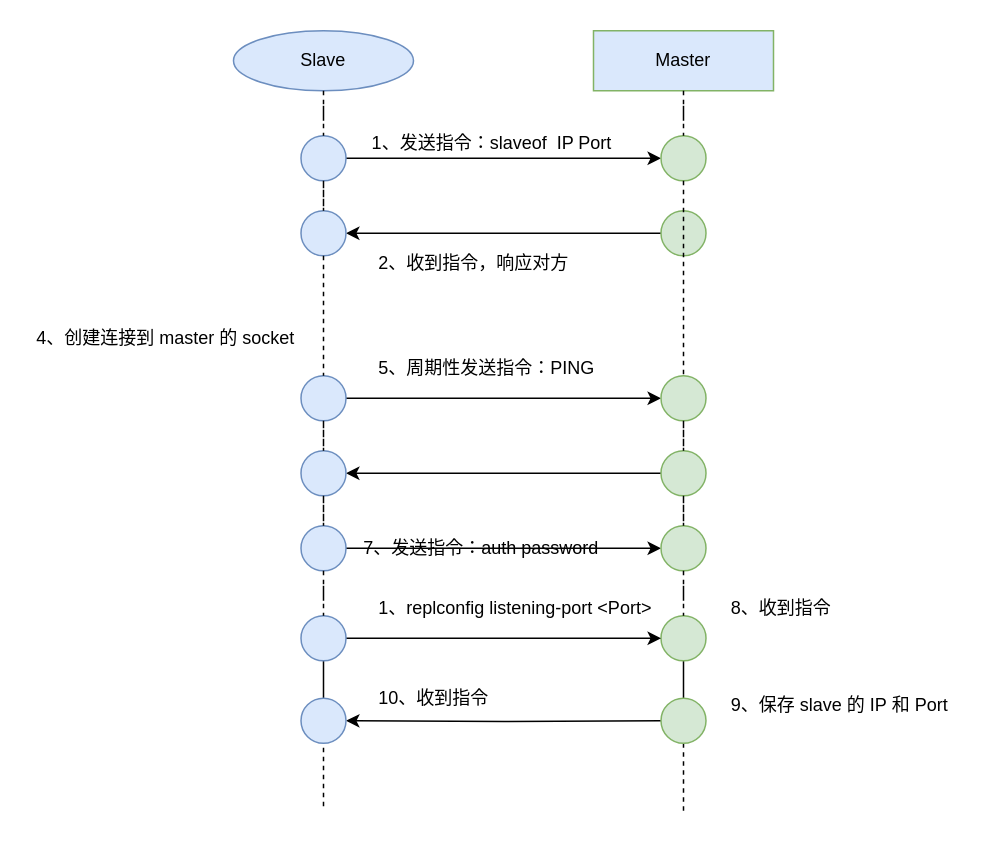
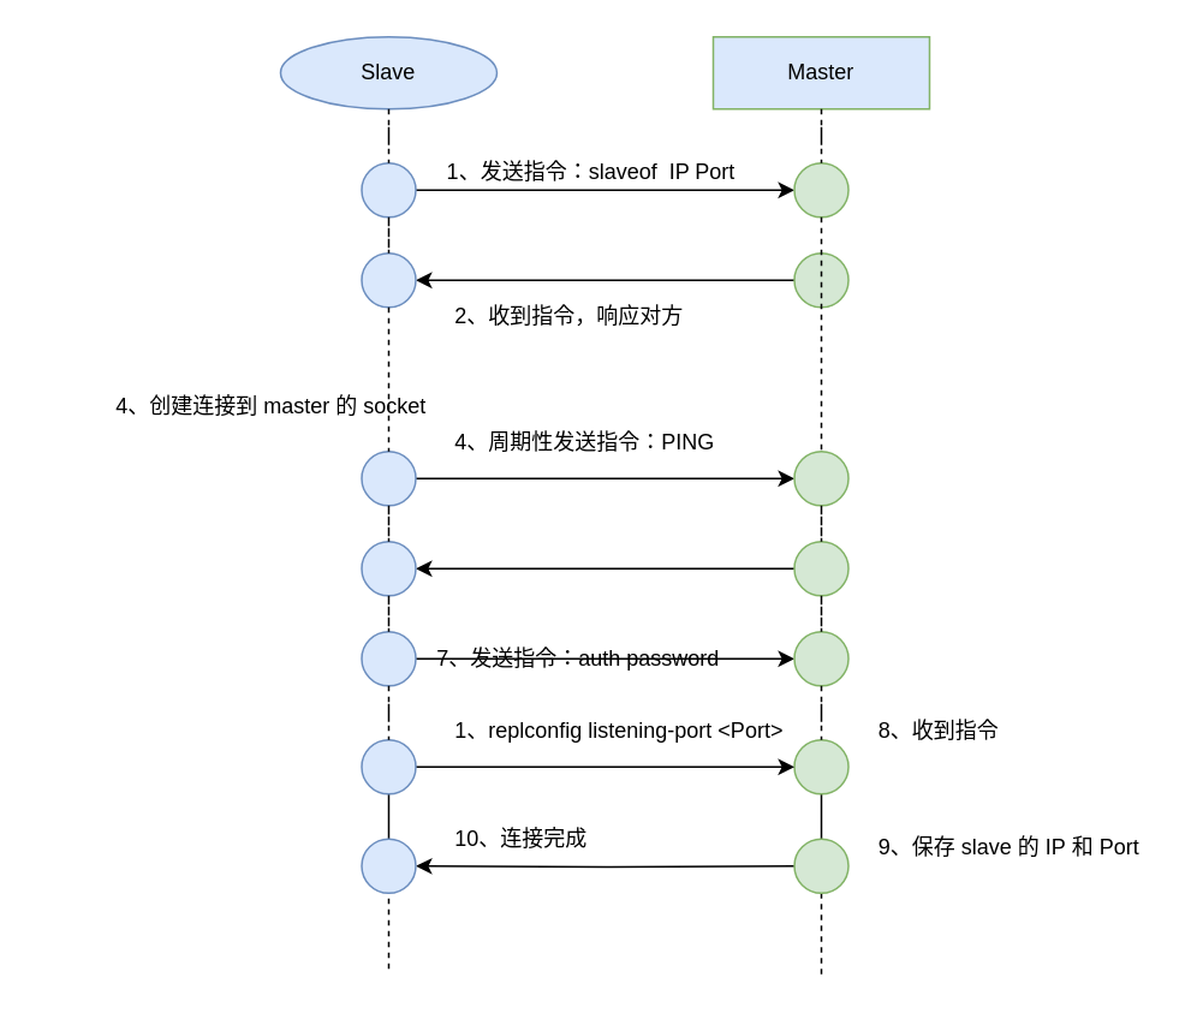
- <mxCell id="23" value="4、创建连接到&amp;nbsp;master&amp;nbsp;的&amp;nbsp;socket" style="text;html=1;strokeColor=none;fillColor=none;align=center;verticalAlign=middle;whiteSpace=wrap;rounded=0;" vertex="1" parent="1"><mxGeometry x="20" y="210" width="180" height="30" as="geometry" /></mxCell>
+ <mxCell id="23" value="4、创建连接到&amp;nbsp;master&amp;nbsp;的&amp;nbsp;socket" style="text;html=1;strokeColor=none;fillColor=none;align=center;verticalAlign=middle;whiteSpace=wrap;rounded=0;" vertex="1" parent="1"><mxGeometry x="60" y="210" width="180" height="30" as="geometry" /></mxCell>
- <mxCell id="22" value="5、周期性发送指令：PING" style="text;html=1;strokeColor=none;fillColor=none;align=left;verticalAlign=middle;whiteSpace=wrap;rounded=0;" vertex="1" parent="1"><mxGeometry x="250" y="230" width="170" height="30" as="geometry" /></mxCell>
+ <mxCell id="22" value="4、周期性发送指令：PING" style="text;html=1;strokeColor=none;fillColor=none;align=left;verticalAlign=middle;whiteSpace=wrap;rounded=0;" vertex="1" parent="1"><mxGeometry x="250" y="230" width="170" height="30" as="geometry" /></mxCell>
- <mxCell id="48" value="10、收到指令" style="text;html=1;strokeColor=none;fillColor=none;align=left;verticalAlign=middle;whiteSpace=wrap;rounded=0;" vertex="1" parent="1"><mxGeometry x="250" y="450" width="205" height="30" as="geometry" /></mxCell>
+ <mxCell id="48" value="10、连接完成" style="text;html=1;strokeColor=none;fillColor=none;align=left;verticalAlign=middle;whiteSpace=wrap;rounded=0;" vertex="1" parent="1"><mxGeometry x="250" y="450" width="205" height="30" as="geometry" /></mxCell>
